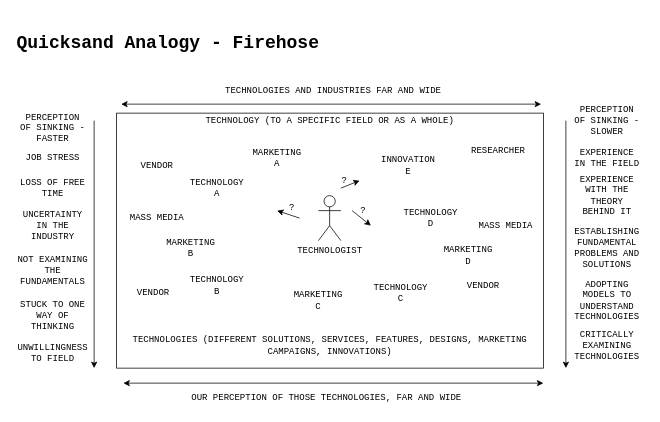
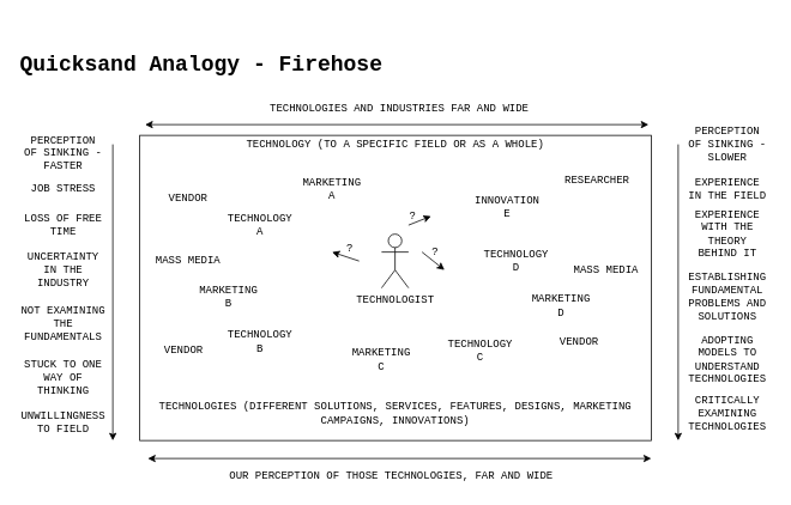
- <mxCell id="7" value="&lt;h1 style=&quot;color: rgb(0 , 0 , 0) ; font-family: &amp;#34;courier new&amp;#34; ; font-style: normal ; letter-spacing: normal ; text-align: left ; text-indent: 0px ; text-transform: none ; word-spacing: 0px&quot;&gt;Quicksand Analogy - Firehose&lt;/h1&gt;" style="text;html=1;fontFamily=Courier New;labelBackgroundColor=none;verticalAlign=top;whiteSpace=wrap;" parent="1" vertex="1"><mxGeometry x="20" width="838" height="60" as="geometry" y="20" /></mxCell>
+ <mxCell id="7" value="&lt;h1 style=&quot;color: rgb(0 , 0 , 0) ; font-family: &amp;#34;courier new&amp;#34; ; font-style: normal ; letter-spacing: normal ; text-align: left ; text-indent: 0px ; text-transform: none ; word-spacing: 0px&quot;&gt;Quicksand Analogy - Firehose&lt;/h1&gt;" style="text;html=1;fontFamily=Courier New;labelBackgroundColor=none;verticalAlign=top;whiteSpace=wrap;" parent="1" vertex="1"><mxGeometry x="20" y="35" width="838" height="60" as="geometry" /></mxCell>
- <mxCell id="13" value="INNOVATION E" style="text;html=1;strokeColor=none;fillColor=none;align=center;verticalAlign=middle;whiteSpace=wrap;rounded=0;fontFamily=Courier New;" parent="1" vertex="1"><mxGeometry x="504" y="210" width="80" height="20" as="geometry" /></mxCell>
+ <mxCell id="13" value="INNOVATION E" style="text;html=1;strokeColor=none;fillColor=none;align=center;verticalAlign=middle;whiteSpace=wrap;rounded=0;fontFamily=Courier New;" parent="1" vertex="1"><mxGeometry x="524" y="220" width="80" height="20" as="geometry" /></mxCell>
